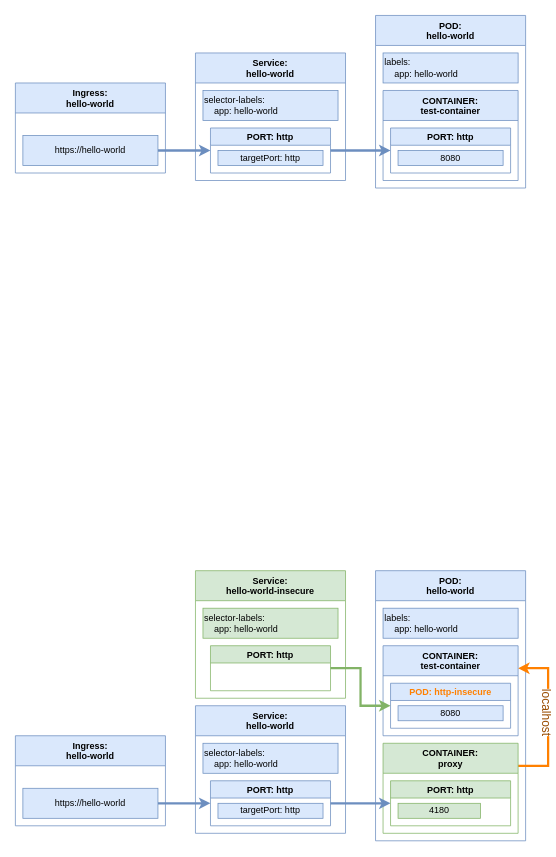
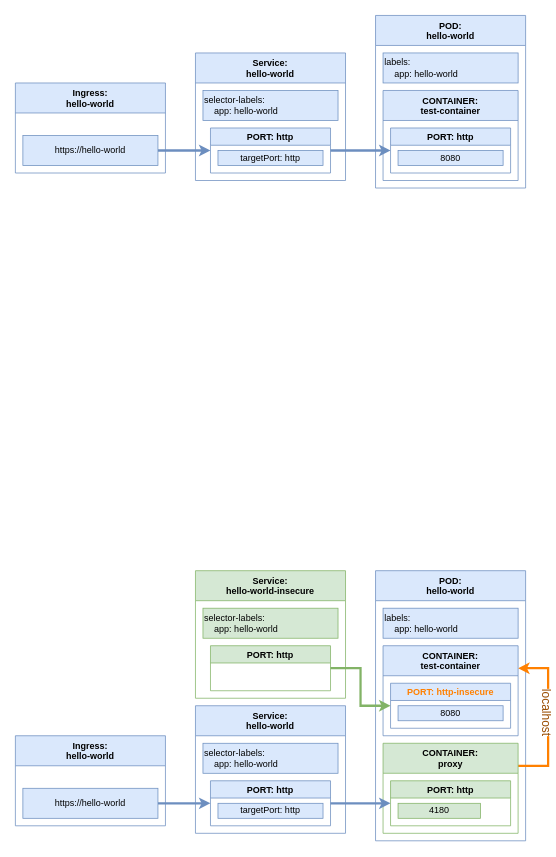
- <mxCell id="23" value="POD: http-insecure" style="swimlane;fillColor=#dae8fc;strokeColor=#6c8ebf;fontColor=#FF8000;" vertex="1" parent="22"><mxGeometry x="10" y="50" width="160" height="60" as="geometry" /></mxCell>
+ <mxCell id="23" value="PORT: http-insecure" style="swimlane;fillColor=#dae8fc;strokeColor=#6c8ebf;fontColor=#FF8000;" vertex="1" parent="22"><mxGeometry x="10" y="50" width="160" height="60" as="geometry" /></mxCell>
